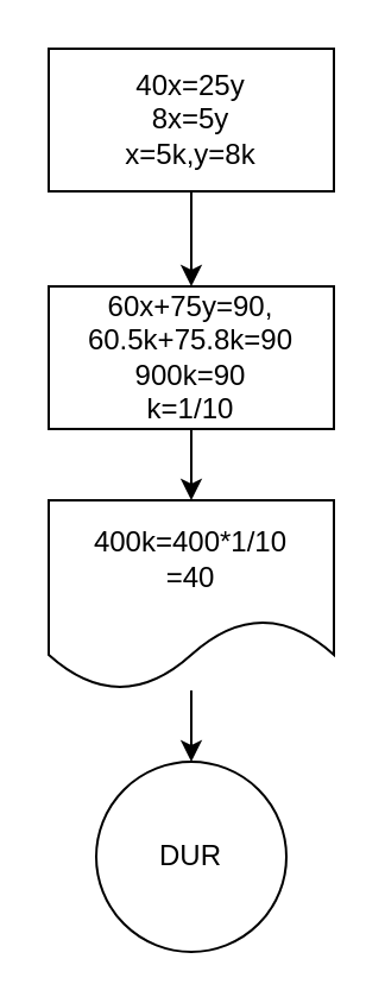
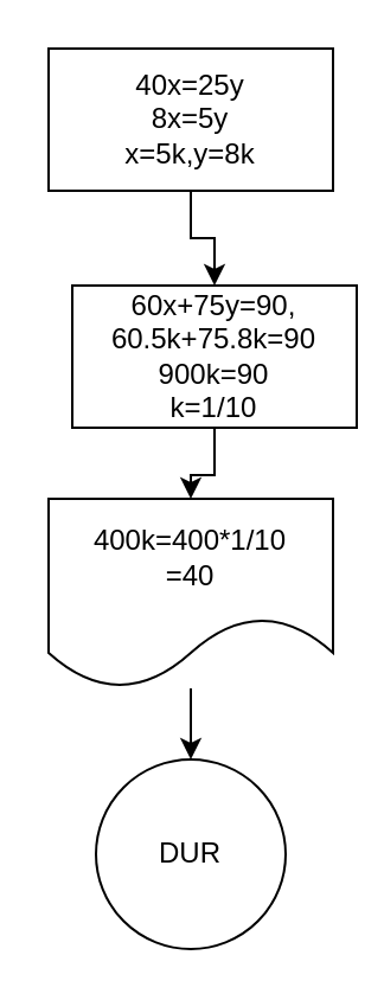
- <mxCell id="6" value="60x+75y=90,&lt;br&gt;60.5k+75.8k=90&lt;br&gt;900k=90&lt;br&gt;k=1/10" style="whiteSpace=wrap;html=1;rounded=0;" vertex="1" parent="1"><mxGeometry x="20" y="120" width="120" height="60" as="geometry" /></mxCell>
+ <mxCell id="6" value="60x+75y=90,&lt;br&gt;60.5k+75.8k=90&lt;br&gt;900k=90&lt;br&gt;k=1/10" style="whiteSpace=wrap;html=1;rounded=0;" vertex="1" parent="1"><mxGeometry x="30" y="120" width="120" height="60" as="geometry" /></mxCell>
